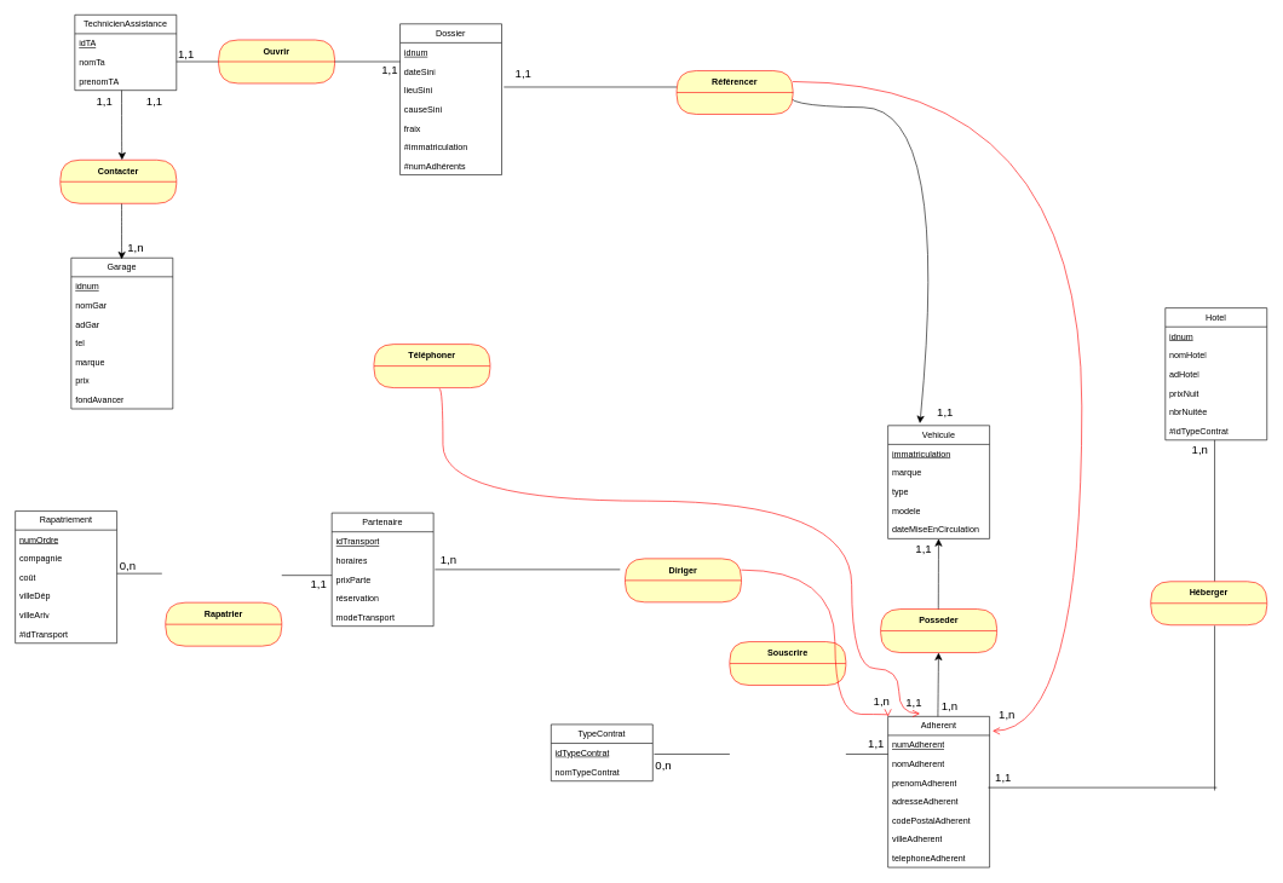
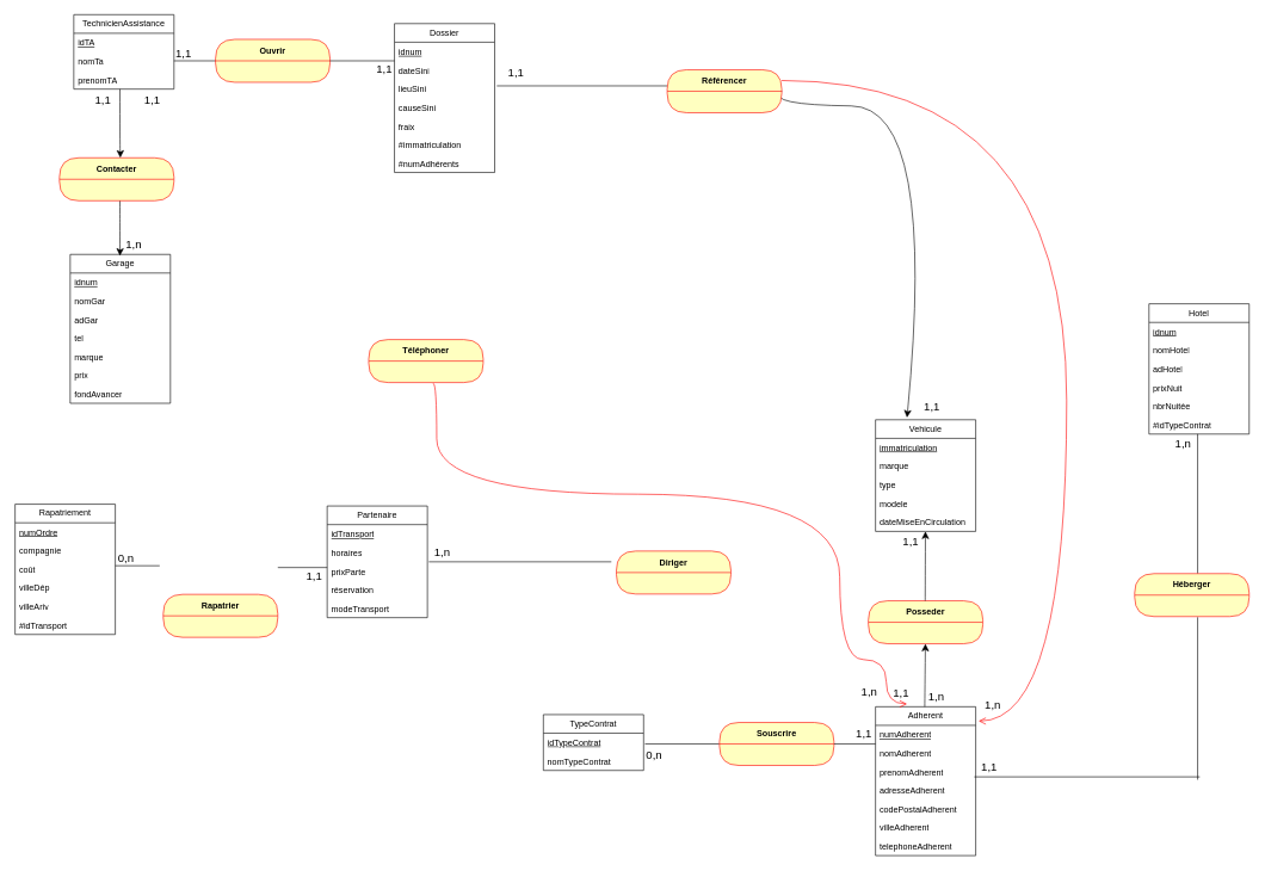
- <mxCell id="50" value="Souscrire" style="swimlane;fontStyle=1;align=center;verticalAlign=middle;childLayout=stackLayout;horizontal=1;startSize=30;horizontalStack=0;resizeParent=0;resizeLast=1;container=0;fontColor=#000000;collapsible=0;rounded=1;arcSize=30;strokeColor=#ff0000;fillColor=#ffffc0;swimlaneFillColor=#ffffc0;dropTarget=0;" vertex="1" parent="1"><mxGeometry x="1004" y="884" width="160" height="60" as="geometry" /></mxCell>
+ <mxCell id="50" value="Souscrire" style="swimlane;fontStyle=1;align=center;verticalAlign=middle;childLayout=stackLayout;horizontal=1;startSize=30;horizontalStack=0;resizeParent=0;resizeLast=1;container=0;fontColor=#000000;collapsible=0;rounded=1;arcSize=30;strokeColor=#ff0000;fillColor=#ffffc0;swimlaneFillColor=#ffffc0;dropTarget=0;" vertex="1" parent="1"><mxGeometry x="1004" y="1009" width="160" height="60" as="geometry" /></mxCell>
- <mxCell id="87" value="" style="edgeStyle=orthogonalEdgeStyle;html=1;verticalAlign=bottom;endArrow=open;endSize=8;strokeColor=#ff0000;rounded=0;fontSize=12;curved=1;entryX=0;entryY=0;entryDx=0;entryDy=0;" edge="1" source="86" parent="1" target="42"><mxGeometry relative="1" as="geometry"><mxPoint x="1230.02" y="983.46" as="targetPoint" /><Array as="points"><mxPoint x="1149" y="785" /><mxPoint x="1149" y="984" /><mxPoint x="1222" y="984" /></Array></mxGeometry></mxCell>
